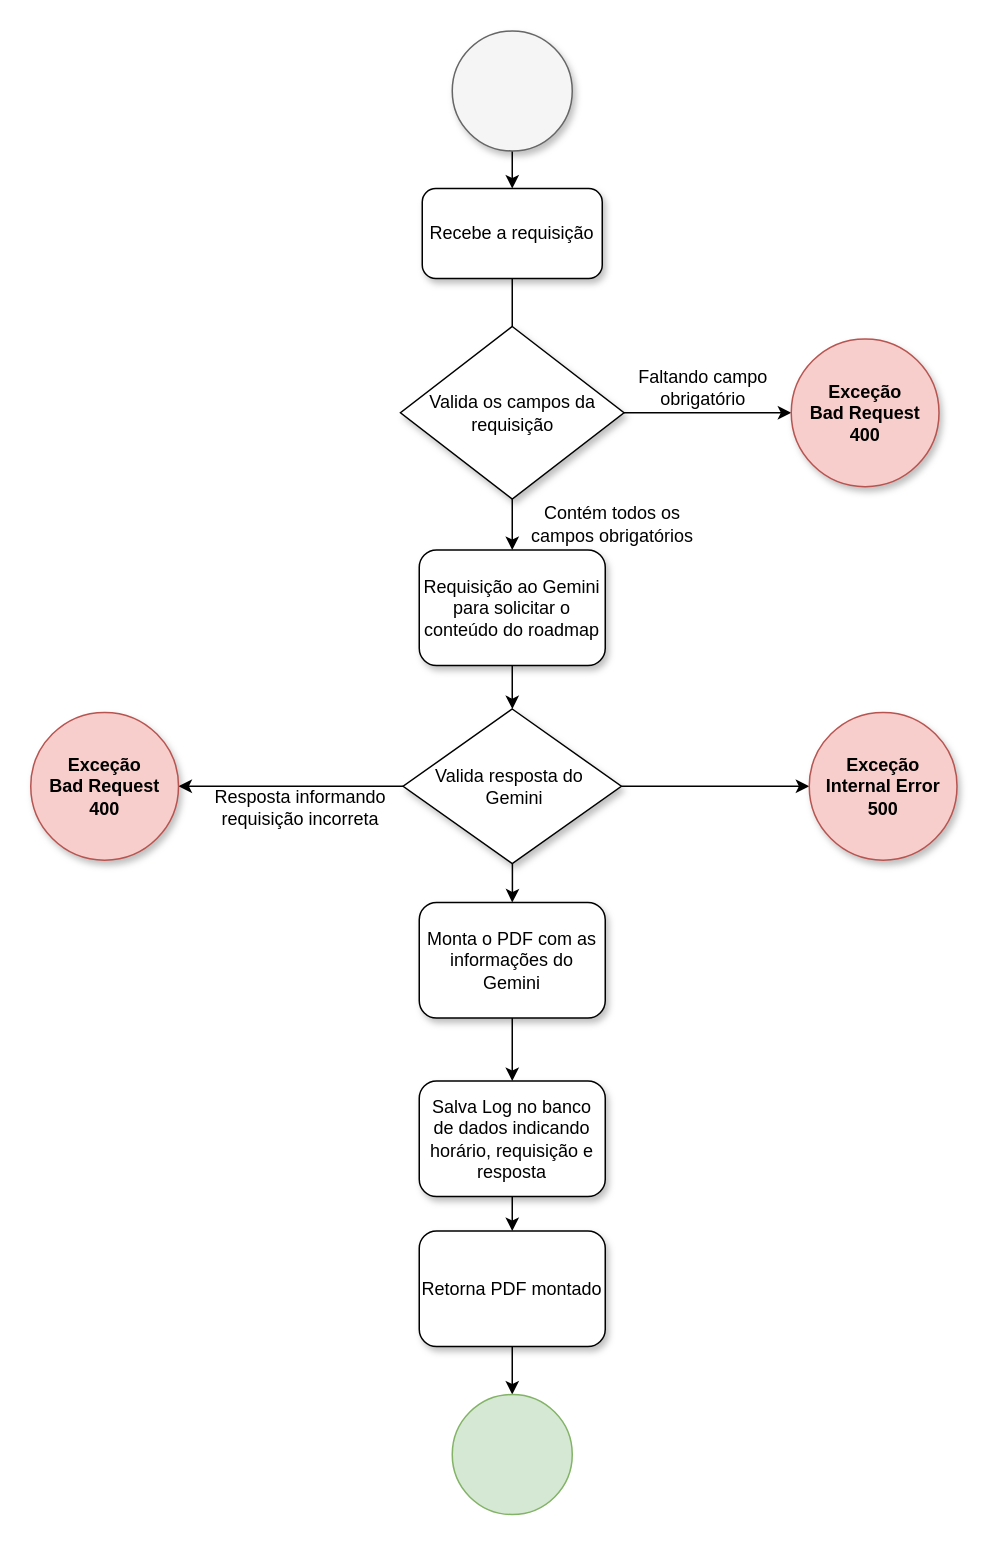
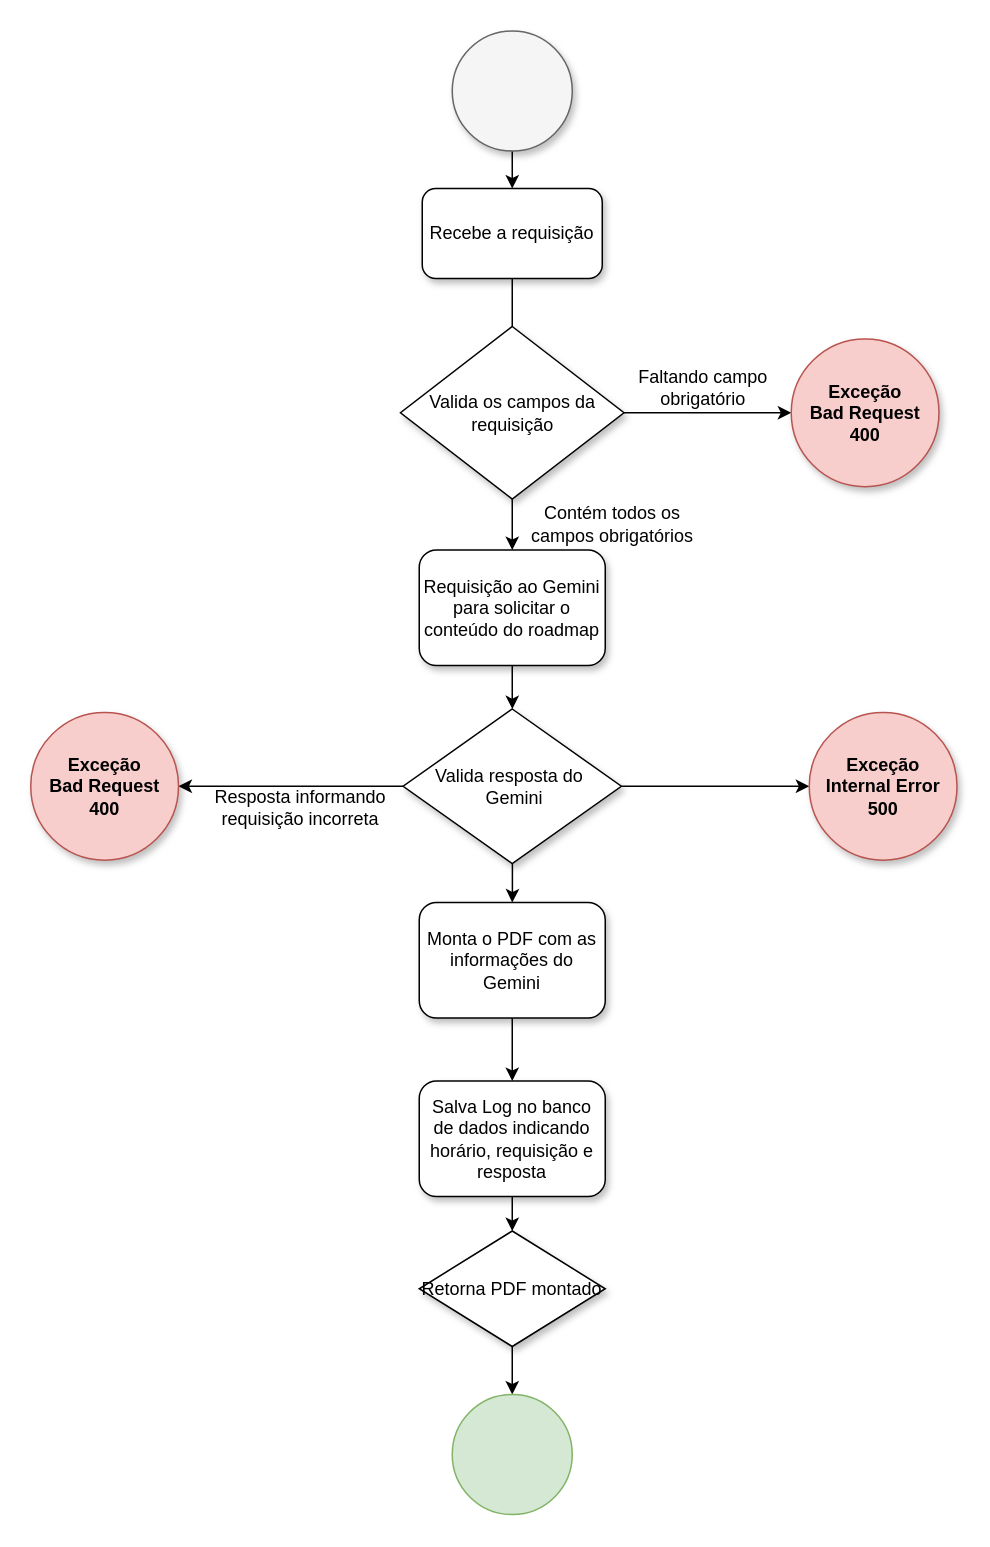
- <mxCell id="26" value="Retorna PDF montado" style="rounded=1;whiteSpace=wrap;html=1;shadow=1;glass=0;" parent="1" vertex="1"><mxGeometry x="279" y="820" width="124" height="77" as="geometry" /></mxCell>
+ <mxCell id="26" value="Retorna PDF montado" style="rhombus;whiteSpace=wrap;html=1;shadow=1;glass=0;" parent="1" vertex="1"><mxGeometry x="279" y="820" width="124" height="77" as="geometry" /></mxCell>
